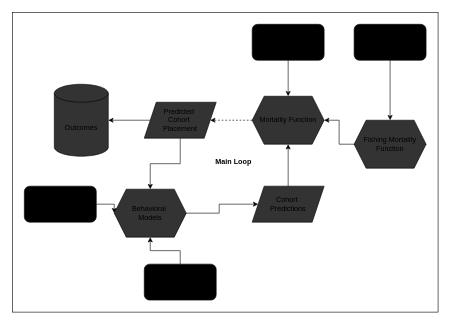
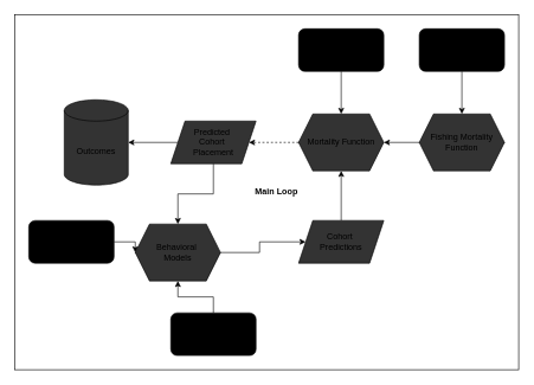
- <mxCell id="21" value="Fishing Mortality Function" style="shape=hexagon;perimeter=hexagonPerimeter2;whiteSpace=wrap;html=1;fixedSize=1;fillColor=#333333;" vertex="1" parent="1"><mxGeometry x="590" y="200" width="120" height="80" as="geometry" /></mxCell>
+ <mxCell id="21" value="Fishing Mortality Function" style="shape=hexagon;perimeter=hexagonPerimeter2;whiteSpace=wrap;html=1;fixedSize=1;fillColor=#333333;" vertex="1" parent="1"><mxGeometry x="590" y="160" width="120" height="80" as="geometry" /></mxCell>
